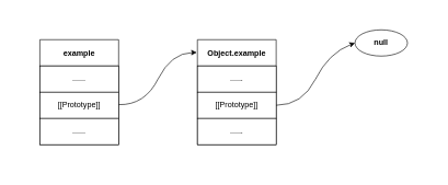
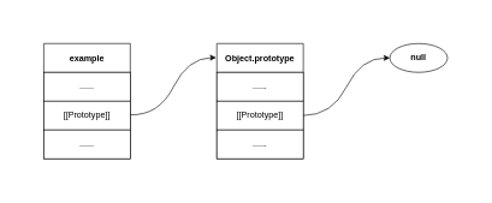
- <mxCell id="11" value="&lt;b&gt;null&lt;/b&gt;" style="ellipse;whiteSpace=wrap;html=1;" vertex="1" parent="2"><mxGeometry x="520" y="25" width="80" height="40" as="geometry" /></mxCell>
+ <mxCell id="11" value="&lt;b&gt;null&lt;/b&gt;" style="ellipse;whiteSpace=wrap;html=1;" vertex="1" parent="2"><mxGeometry x="520" y="40" width="80" height="40" as="geometry" /></mxCell>
- <mxCell id="7" value="Object.example" style="swimlane;startSize=40;" vertex="1" parent="2"><mxGeometry x="280" y="40" width="120" height="160" as="geometry"><mxRectangle y="600" width="100" height="40" as="alternateBounds" /></mxGeometry></mxCell>
+ <mxCell id="7" value="Object.prototype" style="swimlane;startSize=40;" vertex="1" parent="2"><mxGeometry x="280" y="40" width="120" height="160" as="geometry"><mxRectangle y="600" width="100" height="40" as="alternateBounds" /></mxGeometry></mxCell>
